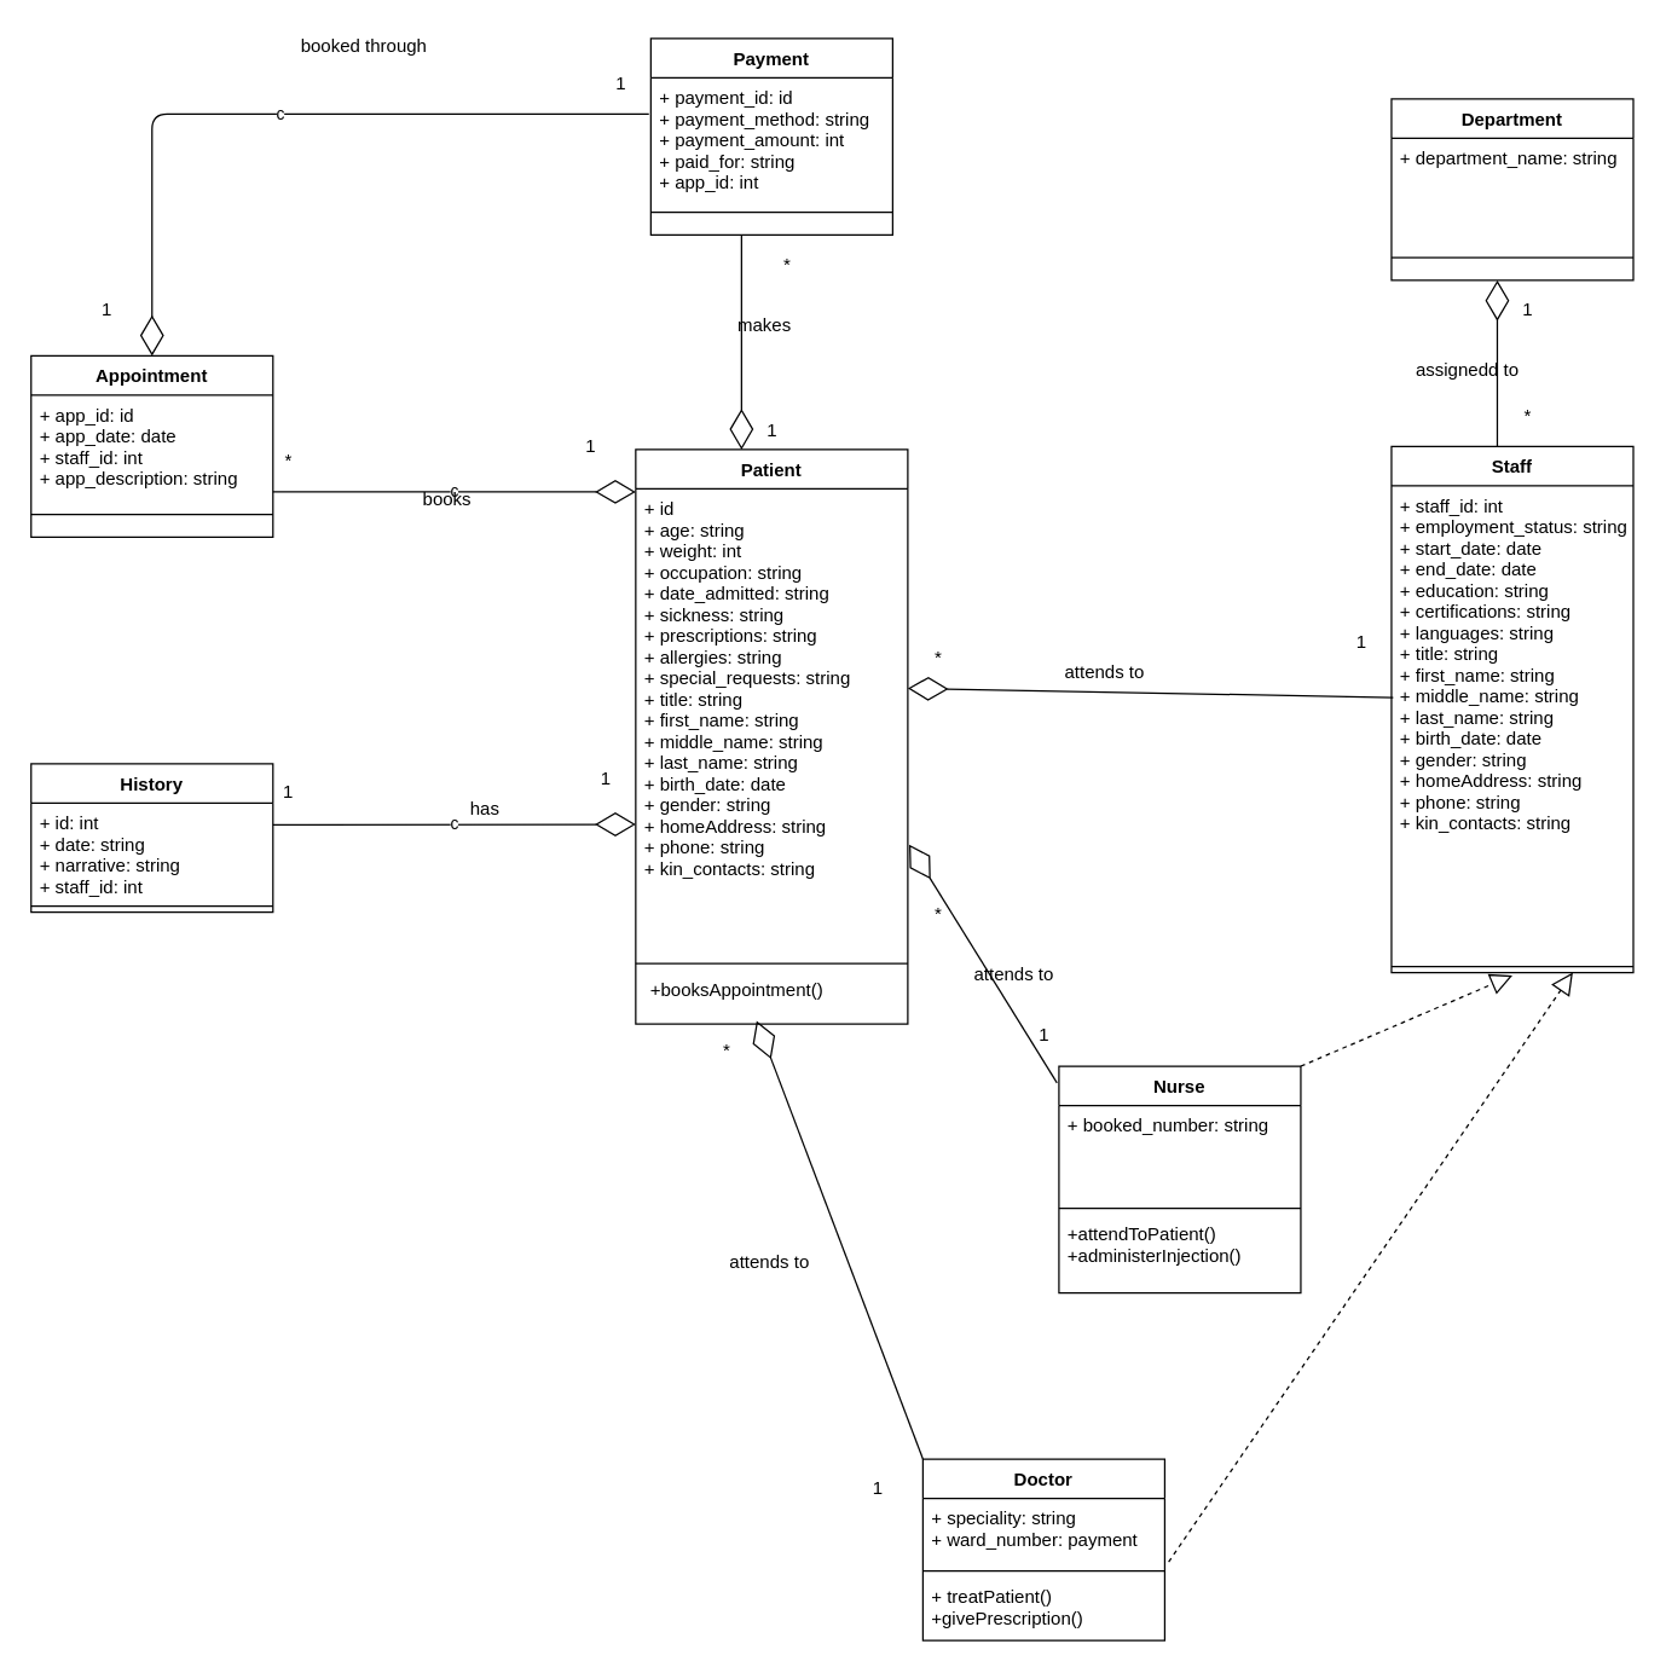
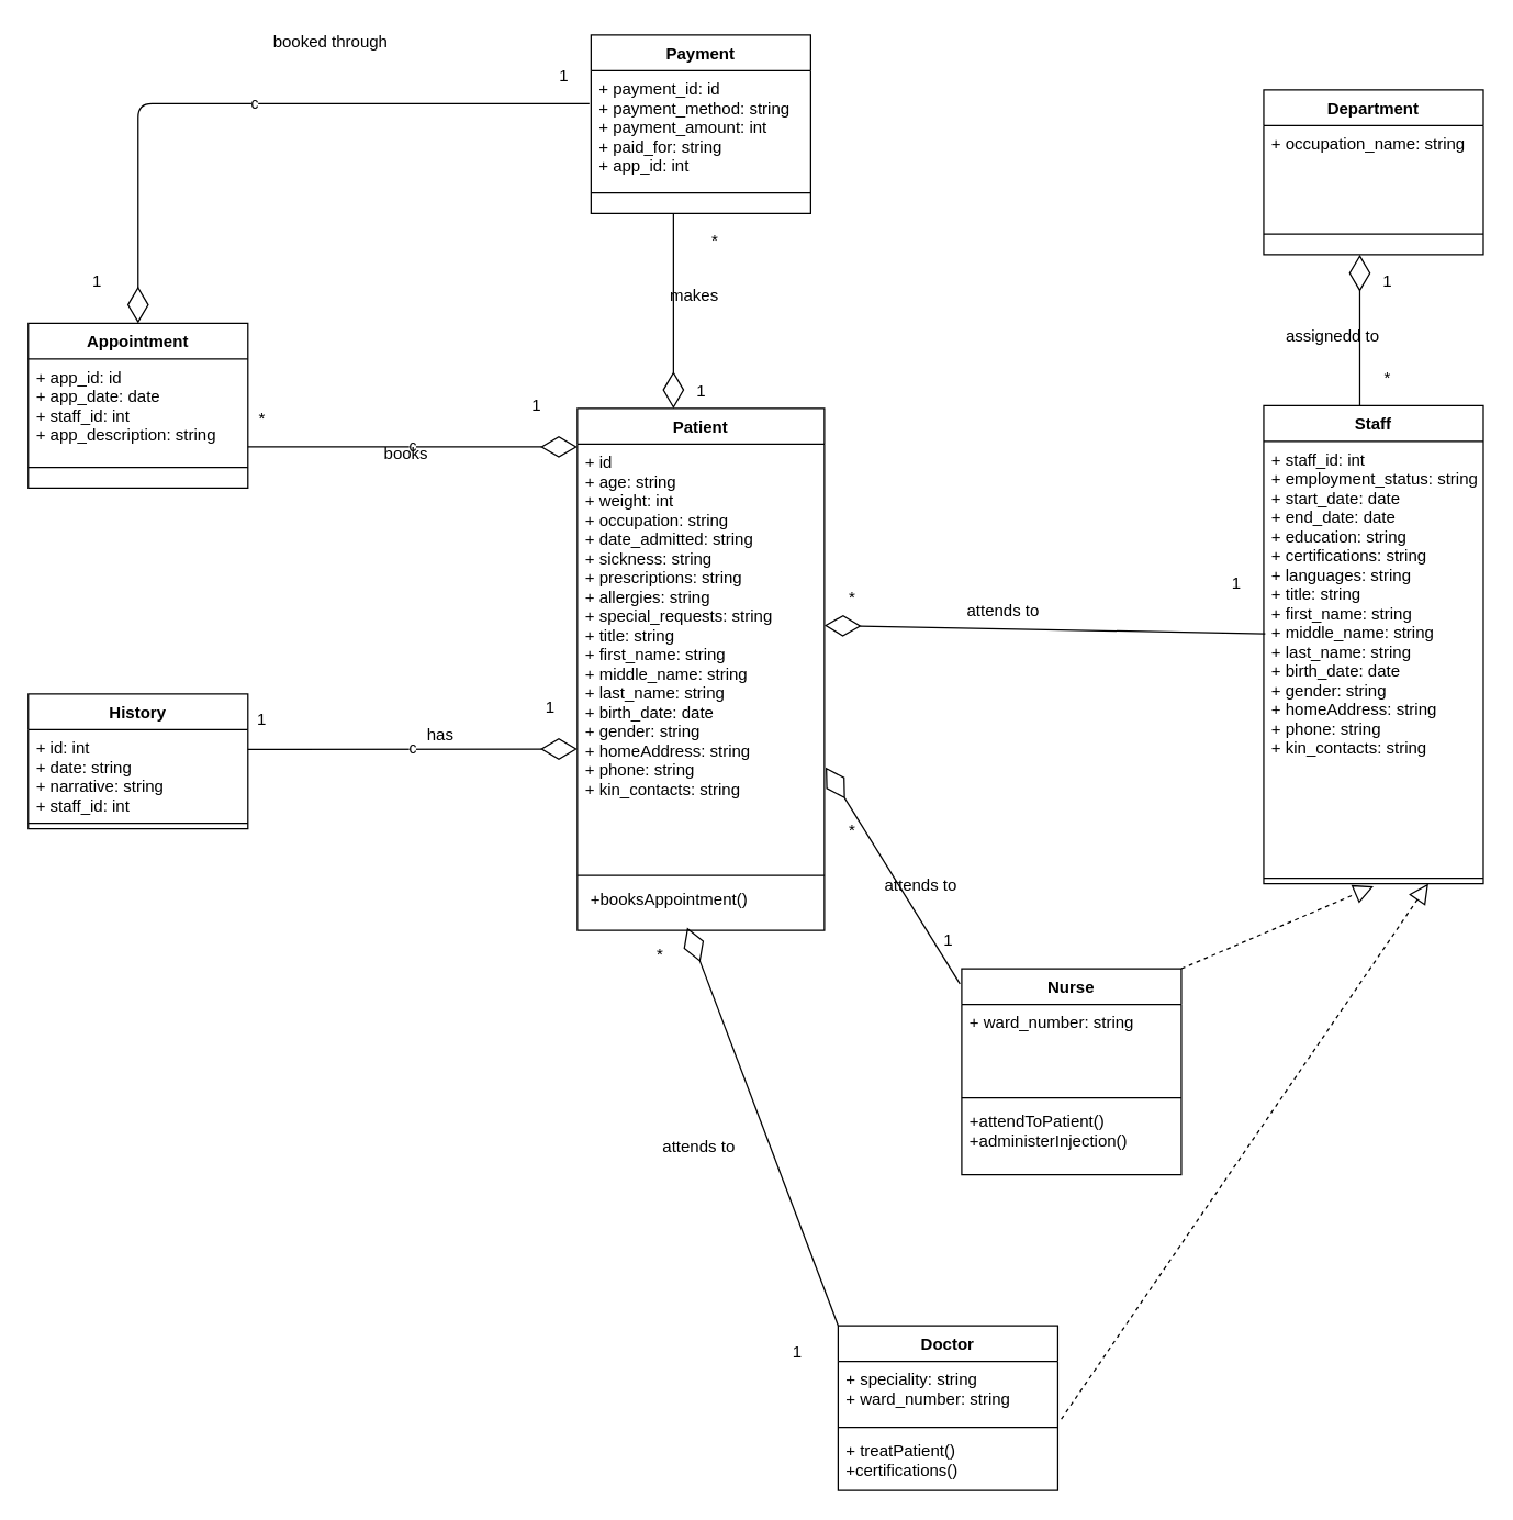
- <mxCell id="6" value="+ department_name: string&#10;" style="text;strokeColor=none;fillColor=none;align=left;verticalAlign=top;spacingLeft=4;spacingRight=4;overflow=hidden;rotatable=0;points=[[0,0.5],[1,0.5]];portConstraint=eastwest;" parent="5" vertex="1"><mxGeometry y="26" width="160" height="64" as="geometry" /></mxCell>
+ <mxCell id="6" value="+ occupation_name: string&#10;" style="text;strokeColor=none;fillColor=none;align=left;verticalAlign=top;spacingLeft=4;spacingRight=4;overflow=hidden;rotatable=0;points=[[0,0.5],[1,0.5]];portConstraint=eastwest;" parent="5" vertex="1"><mxGeometry y="26" width="160" height="64" as="geometry" /></mxCell>
- <mxCell id="16" value="+ booked_number: string" style="text;strokeColor=none;fillColor=none;align=left;verticalAlign=top;spacingLeft=4;spacingRight=4;overflow=hidden;rotatable=0;points=[[0,0.5],[1,0.5]];portConstraint=eastwest;" vertex="1" parent="15"><mxGeometry y="26" width="160" height="64" as="geometry" /></mxCell>
+ <mxCell id="16" value="+ ward_number: string" style="text;strokeColor=none;fillColor=none;align=left;verticalAlign=top;spacingLeft=4;spacingRight=4;overflow=hidden;rotatable=0;points=[[0,0.5],[1,0.5]];portConstraint=eastwest;" vertex="1" parent="15"><mxGeometry y="26" width="160" height="64" as="geometry" /></mxCell>
- <mxCell id="20" value="+ speciality: string&#10;+ ward_number: payment" style="text;strokeColor=none;fillColor=none;align=left;verticalAlign=top;spacingLeft=4;spacingRight=4;overflow=hidden;rotatable=0;points=[[0,0.5],[1,0.5]];portConstraint=eastwest;" vertex="1" parent="19"><mxGeometry y="26" width="160" height="44" as="geometry" /></mxCell>
+ <mxCell id="20" value="+ speciality: string&#10;+ ward_number: string" style="text;strokeColor=none;fillColor=none;align=left;verticalAlign=top;spacingLeft=4;spacingRight=4;overflow=hidden;rotatable=0;points=[[0,0.5],[1,0.5]];portConstraint=eastwest;" vertex="1" parent="19"><mxGeometry y="26" width="160" height="44" as="geometry" /></mxCell>
- <mxCell id="22" value="+ treatPatient()&#10;+givePrescription()" style="text;strokeColor=none;fillColor=none;align=left;verticalAlign=top;spacingLeft=4;spacingRight=4;overflow=hidden;rotatable=0;points=[[0,0.5],[1,0.5]];portConstraint=eastwest;" vertex="1" parent="19"><mxGeometry y="78" width="160" height="42" as="geometry" /></mxCell>
+ <mxCell id="22" value="+ treatPatient()&#10;+certifications()" style="text;strokeColor=none;fillColor=none;align=left;verticalAlign=top;spacingLeft=4;spacingRight=4;overflow=hidden;rotatable=0;points=[[0,0.5],[1,0.5]];portConstraint=eastwest;" vertex="1" parent="19"><mxGeometry y="78" width="160" height="42" as="geometry" /></mxCell>
